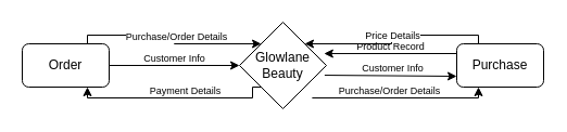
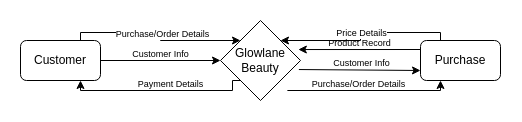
- <mxCell id="11" value="Order" style="rounded=1;whiteSpace=wrap;html=1;" vertex="1" parent="1"><mxGeometry x="20" y="40" width="80" height="40" as="geometry" /></mxCell>
+ <mxCell id="11" value="Customer" style="rounded=1;whiteSpace=wrap;html=1;" vertex="1" parent="1"><mxGeometry x="20" y="40" width="80" height="40" as="geometry" /></mxCell>
